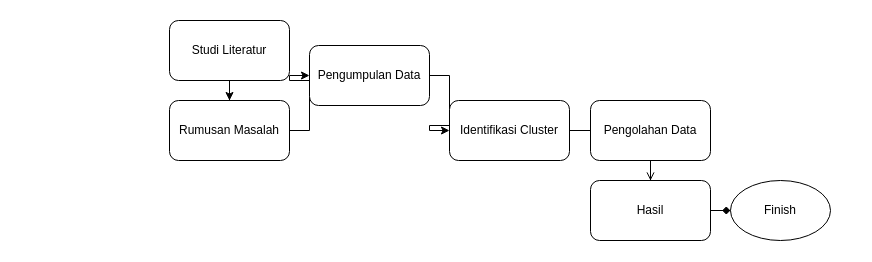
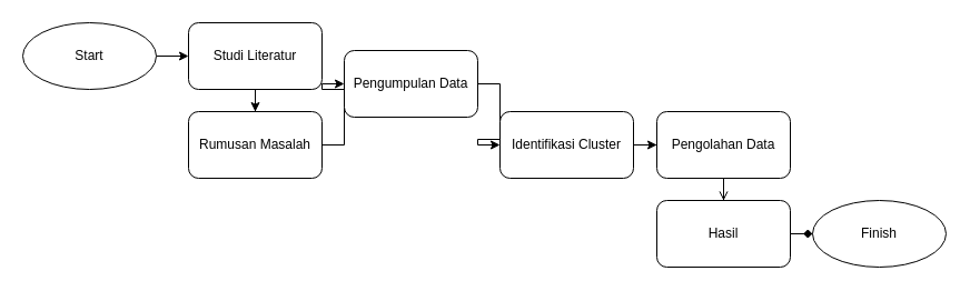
+ <mxCell id="3" value="Start" style="ellipse;whiteSpace=wrap;html=1;" parent="1" vertex="1"><mxGeometry x="20" y="20" width="120" height="60" as="geometry" /></mxCell>
+ <mxCell id="2" value="" style="edgeStyle=orthogonalEdgeStyle;rounded=0;orthogonalLoop=1;jettySize=auto;html=1;" parent="1" source="3" target="5" edge="1"><mxGeometry relative="1" as="geometry" /></mxCell>
- <mxCell id="10" value="" style="edgeStyle=orthogonalEdgeStyle;rounded=0;orthogonalLoop=1;jettySize=auto;html=1;endArrow=none;" parent="1" source="11" target="13" edge="1"><mxGeometry relative="1" as="geometry" /></mxCell>
+ <mxCell id="10" value="" style="edgeStyle=orthogonalEdgeStyle;rounded=0;orthogonalLoop=1;jettySize=auto;html=1;" parent="1" source="11" target="13" edge="1"><mxGeometry relative="1" as="geometry" /></mxCell>
- <mxCell id="16" value="Finish" style="ellipse;whiteSpace=wrap;html=1;" parent="1" vertex="1"><mxGeometry x="730" y="180" width="100" height="60" as="geometry" /></mxCell>
+ <mxCell id="16" value="Finish" style="ellipse;whiteSpace=wrap;html=1;" parent="1" vertex="1"><mxGeometry x="730" y="180" width="120" height="60" as="geometry" /></mxCell>
